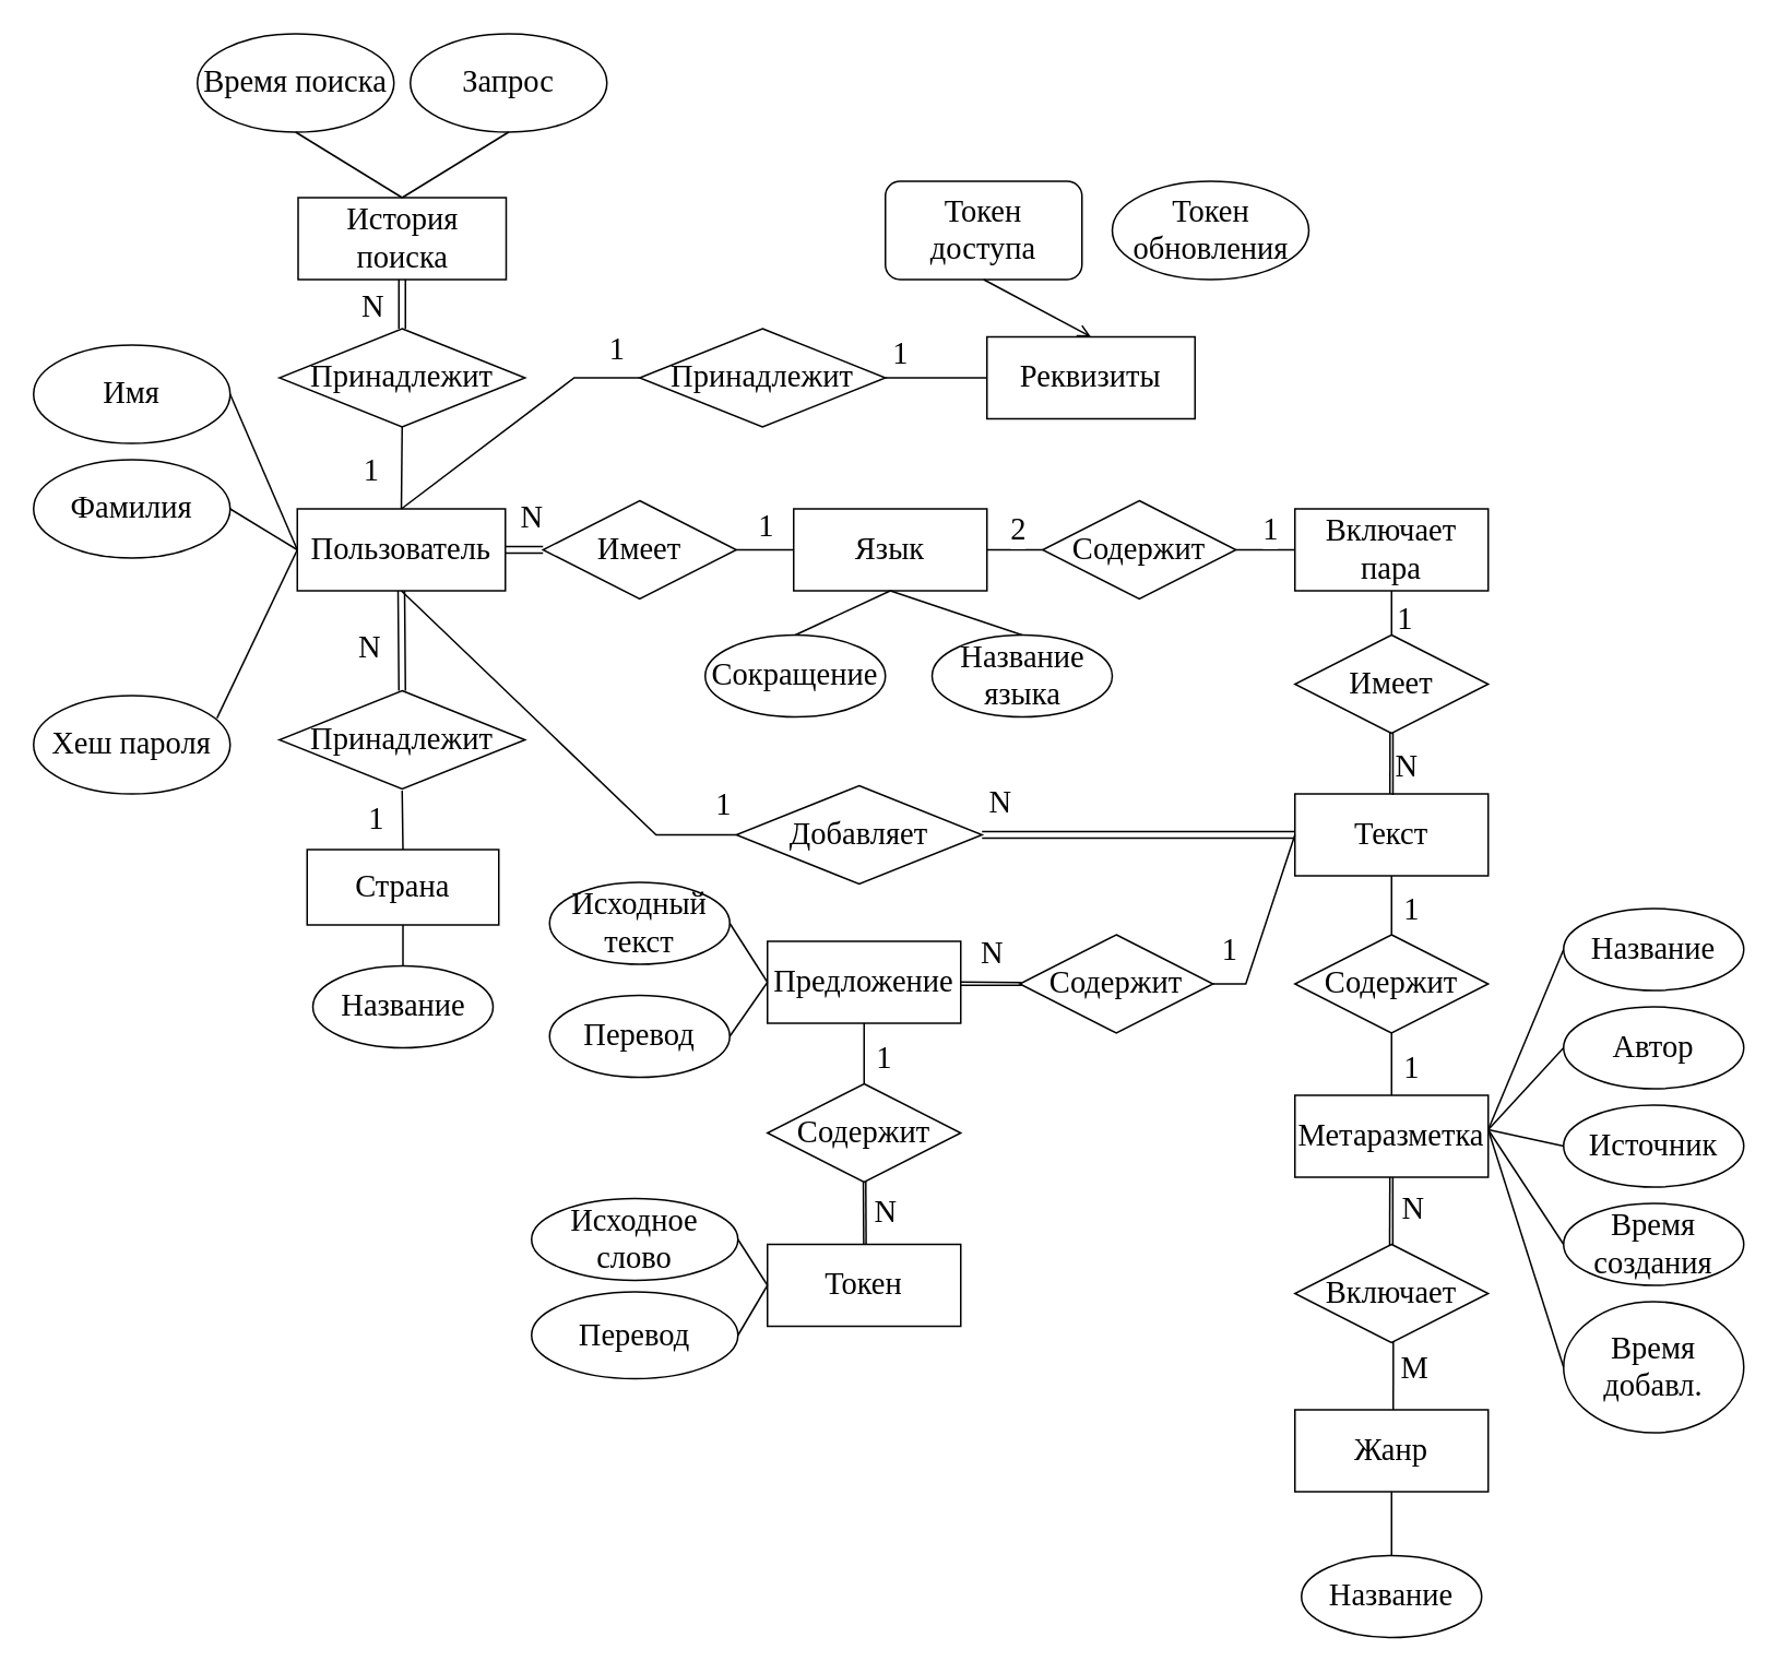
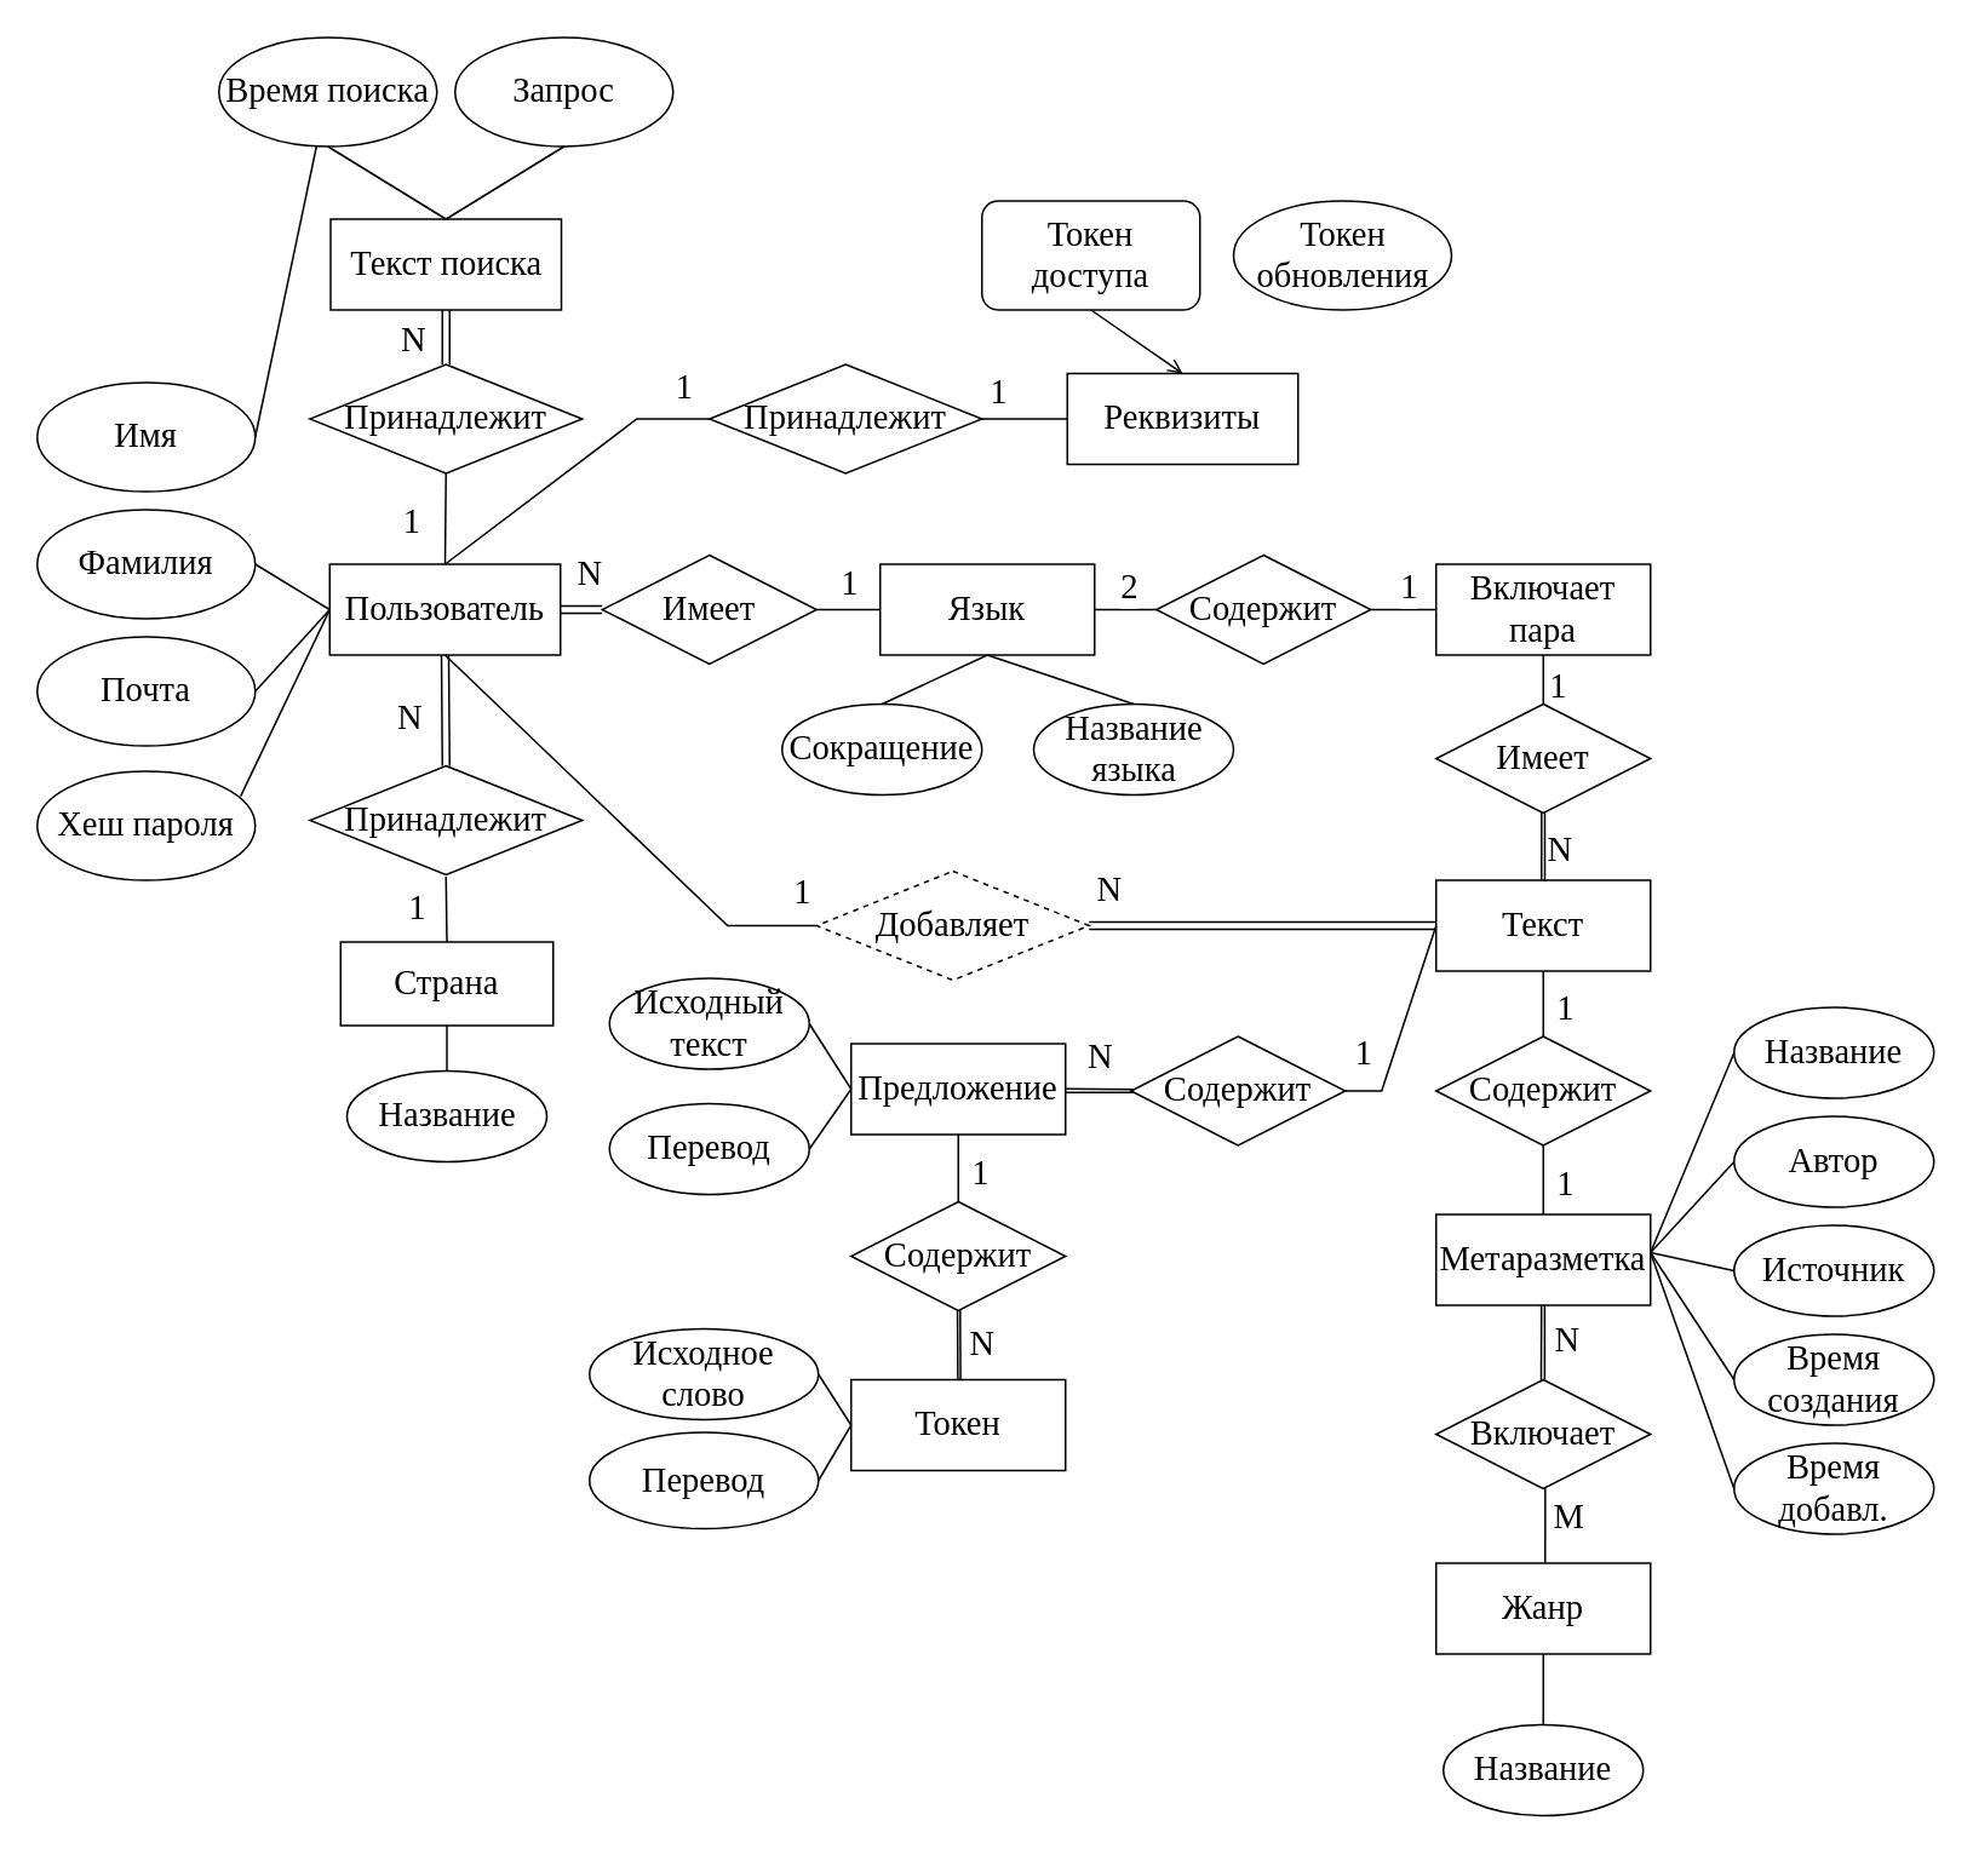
- <mxCell id="87" value="История поиска" style="rounded=0;whiteSpace=wrap;html=1;fontSize=19;fontFamily=Times New Roman;" vertex="1" parent="1"><mxGeometry x="181.5" y="120" width="127" height="50" as="geometry" /></mxCell>
+ <mxCell id="87" value="Текст поиска" style="rounded=0;whiteSpace=wrap;html=1;fontSize=19;fontFamily=Times New Roman;" vertex="1" parent="1"><mxGeometry x="181.5" y="120" width="127" height="50" as="geometry" /></mxCell>
- <mxCell id="97" value="Реквизиты" style="rounded=0;whiteSpace=wrap;html=1;fontSize=19;fontFamily=Times New Roman;" vertex="1" parent="1"><mxGeometry x="602" y="205" width="127" height="50" as="geometry" /></mxCell>
+ <mxCell id="97" value="Реквизиты" style="rounded=0;whiteSpace=wrap;html=1;fontSize=19;fontFamily=Times New Roman;" vertex="1" parent="1"><mxGeometry x="587" y="205" width="127" height="50" as="geometry" /></mxCell>
- <mxCell id="72" value="" style="endArrow=none;html=1;rounded=0;labelBackgroundColor=none;fontFamily=Times New Roman;fontSize=19;exitX=1;exitY=0.5;exitDx=0;exitDy=0;entryX=0;entryY=0.5;entryDx=0;entryDy=0;" parent="1" source="62" target="61" edge="1"><mxGeometry width="50" height="50" relative="1" as="geometry"><mxPoint x="388" y="500" as="sourcePoint" /><mxPoint x="438" y="450" as="targetPoint" /></mxGeometry></mxCell>
+ <mxCell id="72" value="" style="endArrow=none;html=1;rounded=0;labelBackgroundColor=none;fontFamily=Times New Roman;fontSize=19;exitX=1;exitY=0.5;exitDx=0;exitDy=0;" parent="1" source="62" target="93" edge="1"><mxGeometry width="50" height="50" relative="1" as="geometry"><mxPoint x="388" y="500" as="sourcePoint" /><mxPoint x="438" y="450" as="targetPoint" /></mxGeometry></mxCell>
+ <mxCell id="74" value="" style="endArrow=none;html=1;rounded=0;labelBackgroundColor=none;fontFamily=Times New Roman;fontSize=19;exitX=1;exitY=0.5;exitDx=0;exitDy=0;entryX=0;entryY=0.5;entryDx=0;entryDy=0;" parent="1" source="64" target="61" edge="1"><mxGeometry width="50" height="50" relative="1" as="geometry"><mxPoint x="388" y="500" as="sourcePoint" /><mxPoint x="438" y="450" as="targetPoint" /></mxGeometry></mxCell>
+ <mxCell id="64" value="Почта" style="ellipse;whiteSpace=wrap;html=1;fontFamily=Times New Roman;fontSize=19;" parent="1" vertex="1"><mxGeometry x="20" y="350" width="120" height="60" as="geometry" /></mxCell>
- <mxCell id="109" value="Добавляет" style="rhombus;whiteSpace=wrap;html=1;fontFamily=Times New Roman;fontSize=19;" vertex="1" parent="1"><mxGeometry x="449" y="479" width="150" height="60" as="geometry" /></mxCell>
+ <mxCell id="109" value="Добавляет" style="rhombus;whiteSpace=wrap;html=1;fontFamily=Times New Roman;fontSize=19;dashed=1;" vertex="1" parent="1"><mxGeometry x="449" y="479" width="150" height="60" as="geometry" /></mxCell>
- <mxCell id="10" value="Время добавл." style="ellipse;whiteSpace=wrap;html=1;fontFamily=Times New Roman;fontSize=19;" parent="1" vertex="1"><mxGeometry x="954" y="794" width="110" height="80" as="geometry" /></mxCell>
+ <mxCell id="10" value="Время добавл." style="ellipse;whiteSpace=wrap;html=1;fontFamily=Times New Roman;fontSize=19;" parent="1" vertex="1"><mxGeometry x="954" y="794" width="110" height="50" as="geometry" /></mxCell>
